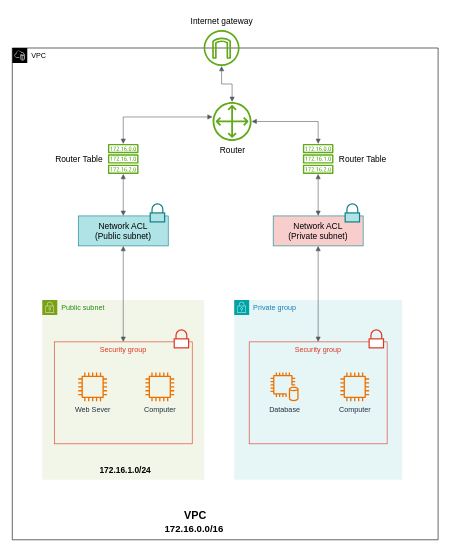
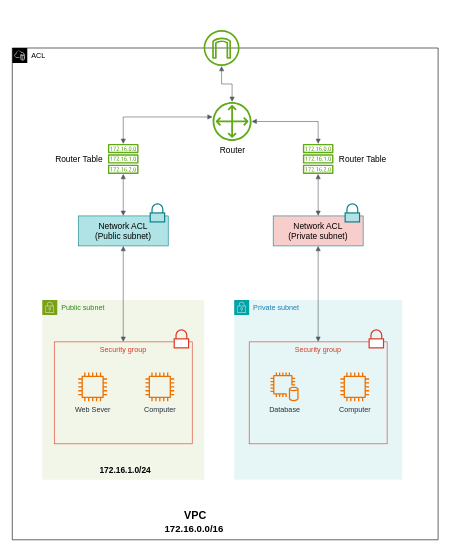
- <mxCell id="38" value="&lt;font style=&quot;font-size: 14px;&quot;&gt;Internet gateway&lt;/font&gt;" style="text;html=1;align=center;verticalAlign=middle;resizable=0;points=[];autosize=1;strokeColor=none;fillColor=none;" vertex="1" parent="1"><mxGeometry x="308" y="20" width="122" height="29" as="geometry" /></mxCell>
- <mxCell id="2" value="VPC" style="points=[[0,0],[0.25,0],[0.5,0],[0.75,0],[1,0],[1,0.25],[1,0.5],[1,0.75],[1,1],[0.75,1],[0.5,1],[0.25,1],[0,1],[0,0.75],[0,0.5],[0,0.25]];outlineConnect=0;html=1;whiteSpace=wrap;fontSize=12;fontStyle=0;container=1;pointerEvents=0;collapsible=0;recursiveResize=0;shape=mxgraph.aws4.group;grIcon=mxgraph.aws4.group_vpc2;verticalAlign=top;align=left;spacingLeft=30;dashed=0;fillColor=default;" parent="1" vertex="1"><mxGeometry x="20" y="79" width="710" height="820" as="geometry" /></mxCell>
+ <mxCell id="2" value="ACL" style="points=[[0,0],[0.25,0],[0.5,0],[0.75,0],[1,0],[1,0.25],[1,0.5],[1,0.75],[1,1],[0.75,1],[0.5,1],[0.25,1],[0,1],[0,0.75],[0,0.5],[0,0.25]];outlineConnect=0;html=1;whiteSpace=wrap;fontSize=12;fontStyle=0;container=1;pointerEvents=0;collapsible=0;recursiveResize=0;shape=mxgraph.aws4.group;grIcon=mxgraph.aws4.group_vpc2;verticalAlign=top;align=left;spacingLeft=30;dashed=0;fillColor=default;" parent="1" vertex="1"><mxGeometry x="20" y="79" width="710" height="820" as="geometry" /></mxCell>
- <mxCell id="28" value="Private group" style="points=[[0,0],[0.25,0],[0.5,0],[0.75,0],[1,0],[1,0.25],[1,0.5],[1,0.75],[1,1],[0.75,1],[0.5,1],[0.25,1],[0,1],[0,0.75],[0,0.5],[0,0.25]];outlineConnect=0;gradientColor=none;html=1;whiteSpace=wrap;fontSize=12;fontStyle=0;container=1;pointerEvents=0;collapsible=0;recursiveResize=0;shape=mxgraph.aws4.group;grIcon=mxgraph.aws4.group_security_group;grStroke=0;strokeColor=#00A4A6;fillColor=#E6F6F7;verticalAlign=top;align=left;spacingLeft=30;fontColor=#147EBA;dashed=0;" parent="1" vertex="1"><mxGeometry x="390" y="499" width="280" height="300" as="geometry" /></mxCell>
+ <mxCell id="28" value="Private subnet" style="points=[[0,0],[0.25,0],[0.5,0],[0.75,0],[1,0],[1,0.25],[1,0.5],[1,0.75],[1,1],[0.75,1],[0.5,1],[0.25,1],[0,1],[0,0.75],[0,0.5],[0,0.25]];outlineConnect=0;gradientColor=none;html=1;whiteSpace=wrap;fontSize=12;fontStyle=0;container=1;pointerEvents=0;collapsible=0;recursiveResize=0;shape=mxgraph.aws4.group;grIcon=mxgraph.aws4.group_security_group;grStroke=0;strokeColor=#00A4A6;fillColor=#E6F6F7;verticalAlign=top;align=left;spacingLeft=30;fontColor=#147EBA;dashed=0;" parent="1" vertex="1"><mxGeometry x="390" y="499" width="280" height="300" as="geometry" /></mxCell>
